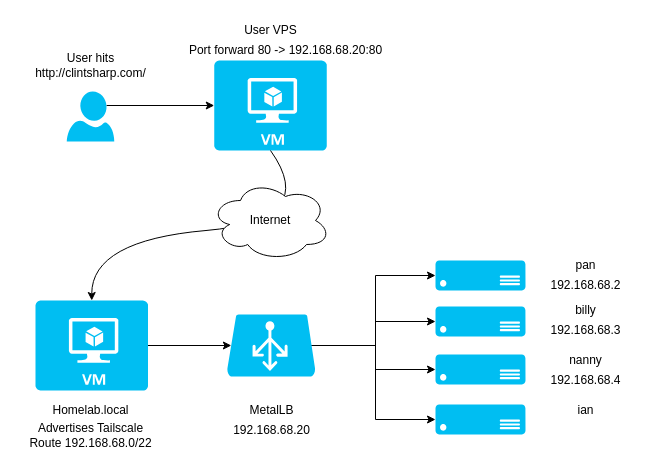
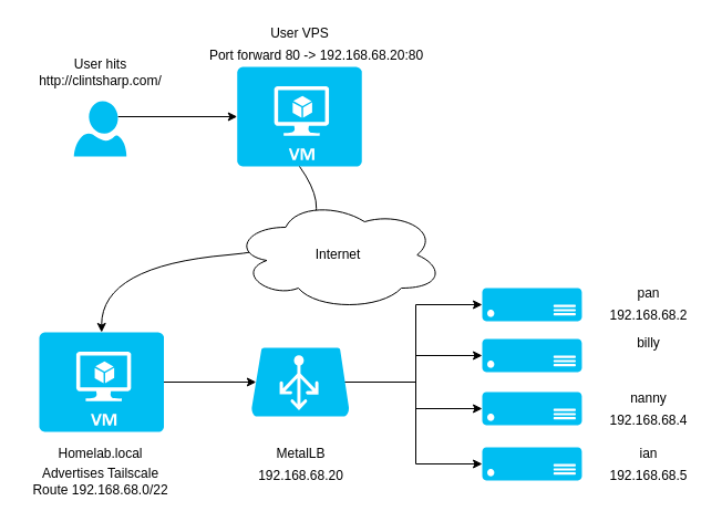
- <mxCell id="30" value="Internet" style="ellipse;shape=cloud;whiteSpace=wrap;html=1;" vertex="1" parent="1"><mxGeometry x="210" y="180" width="120" height="80" as="geometry" /></mxCell>
+ <mxCell id="30" value="Internet" style="ellipse;shape=cloud;whiteSpace=wrap;html=1;" vertex="1" parent="1"><mxGeometry x="210" y="180" width="190" height="100" as="geometry" /></mxCell>
- <mxCell id="36" value="192.168.68.3" style="text;html=1;resizable=0;autosize=1;align=center;verticalAlign=middle;points=[];fillColor=none;strokeColor=none;rounded=0;" vertex="1" parent="1"><mxGeometry x="540" y="320" width="90" height="20" as="geometry" /></mxCell>
+ <mxCell id="40" value="192.168.68.5" style="text;html=1;resizable=0;autosize=1;align=center;verticalAlign=middle;points=[];fillColor=none;strokeColor=none;rounded=0;" vertex="1" parent="1"><mxGeometry x="540" y="420" width="90" height="20" as="geometry" /></mxCell>
